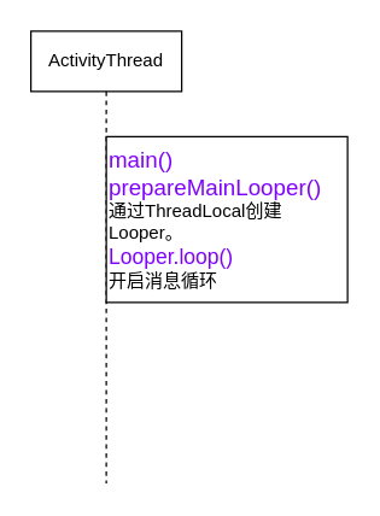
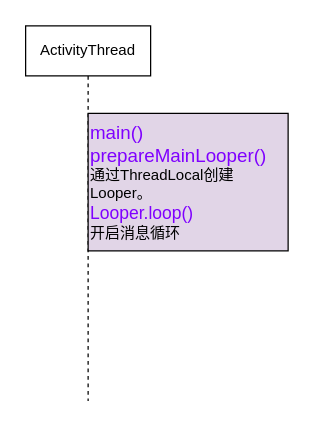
- <mxCell id="3" value="&lt;font color=&quot;#7f00ff&quot; style=&quot;font-size: 15px;&quot;&gt;main()&lt;br&gt;prepareMainLooper()&lt;/font&gt;&lt;br&gt;通过ThreadLocal创建Looper。&lt;br&gt;&lt;font style=&quot;font-size: 14px;&quot; color=&quot;#7f00ff&quot;&gt;Looper.loop()&lt;br&gt;&lt;/font&gt;开启消息循环" style="rounded=0;whiteSpace=wrap;html=1;align=left;verticalAlign=top;" vertex="1" parent="1"><mxGeometry x="70" y="90" width="160" height="110" as="geometry" /></mxCell>
+ <mxCell id="3" value="&lt;font color=&quot;#7f00ff&quot; style=&quot;font-size: 15px;&quot;&gt;main()&lt;br&gt;prepareMainLooper()&lt;/font&gt;&lt;br&gt;通过ThreadLocal创建Looper。&lt;br&gt;&lt;font style=&quot;font-size: 14px;&quot; color=&quot;#7f00ff&quot;&gt;Looper.loop()&lt;br&gt;&lt;/font&gt;开启消息循环" style="rounded=0;whiteSpace=wrap;html=1;align=left;verticalAlign=top;fillColor=#e1d5e7;" vertex="1" parent="1"><mxGeometry x="70" y="90" width="160" height="110" as="geometry" /></mxCell>
